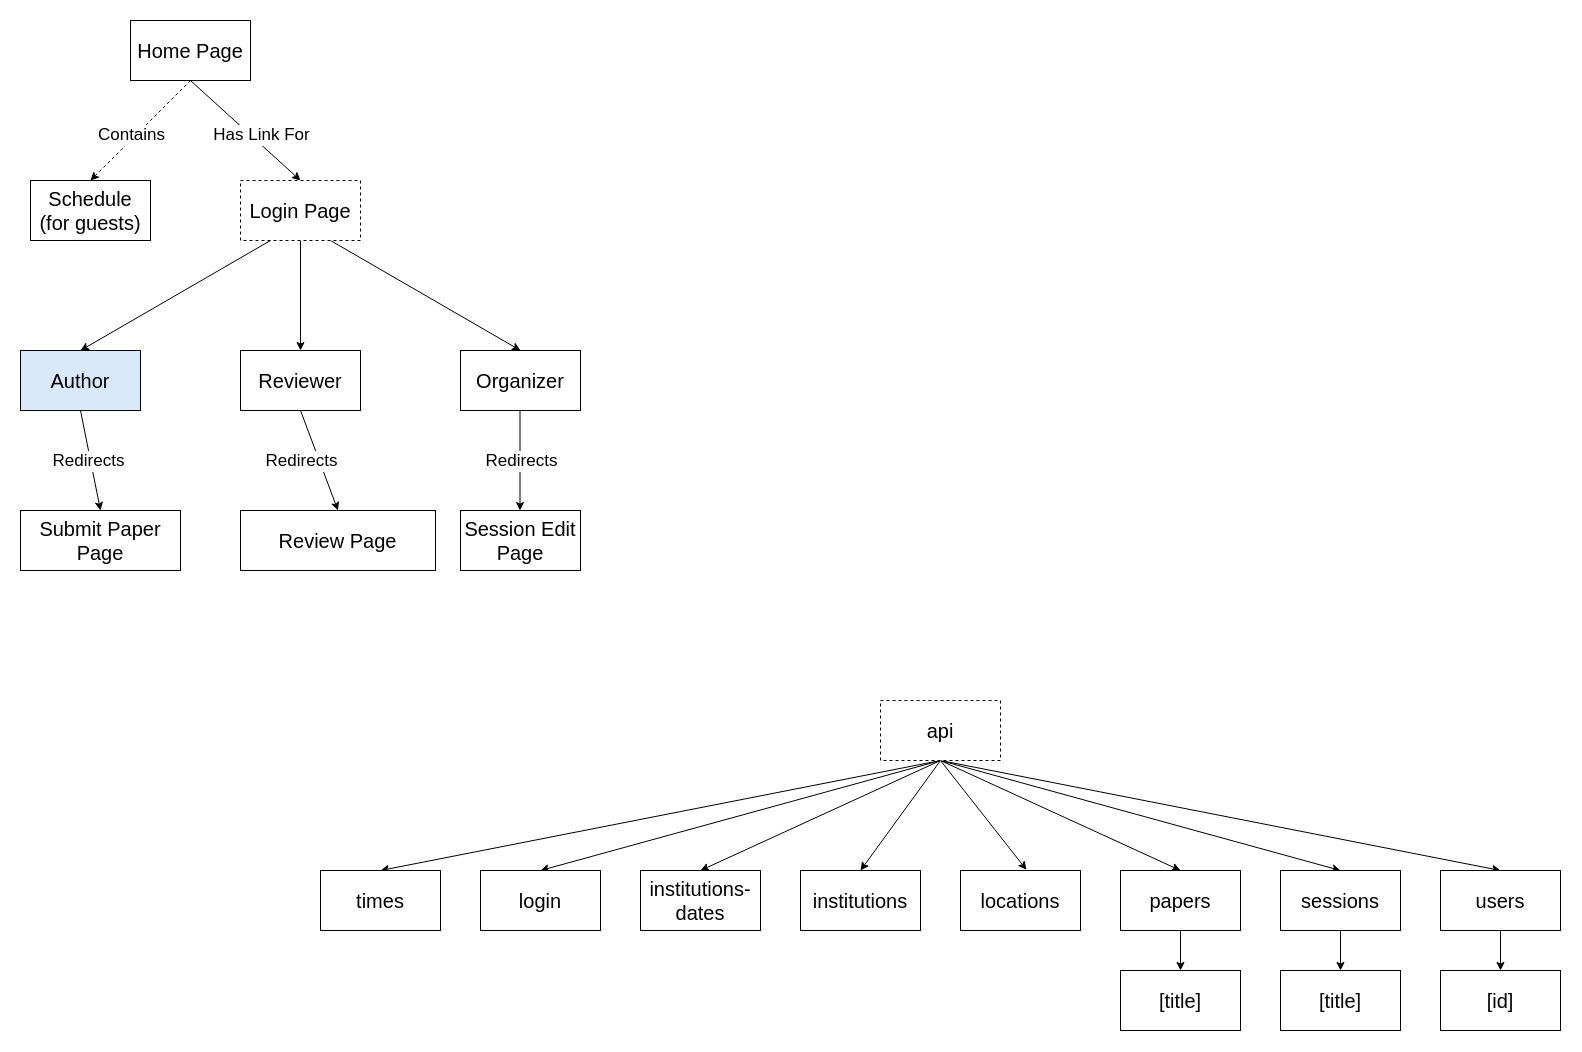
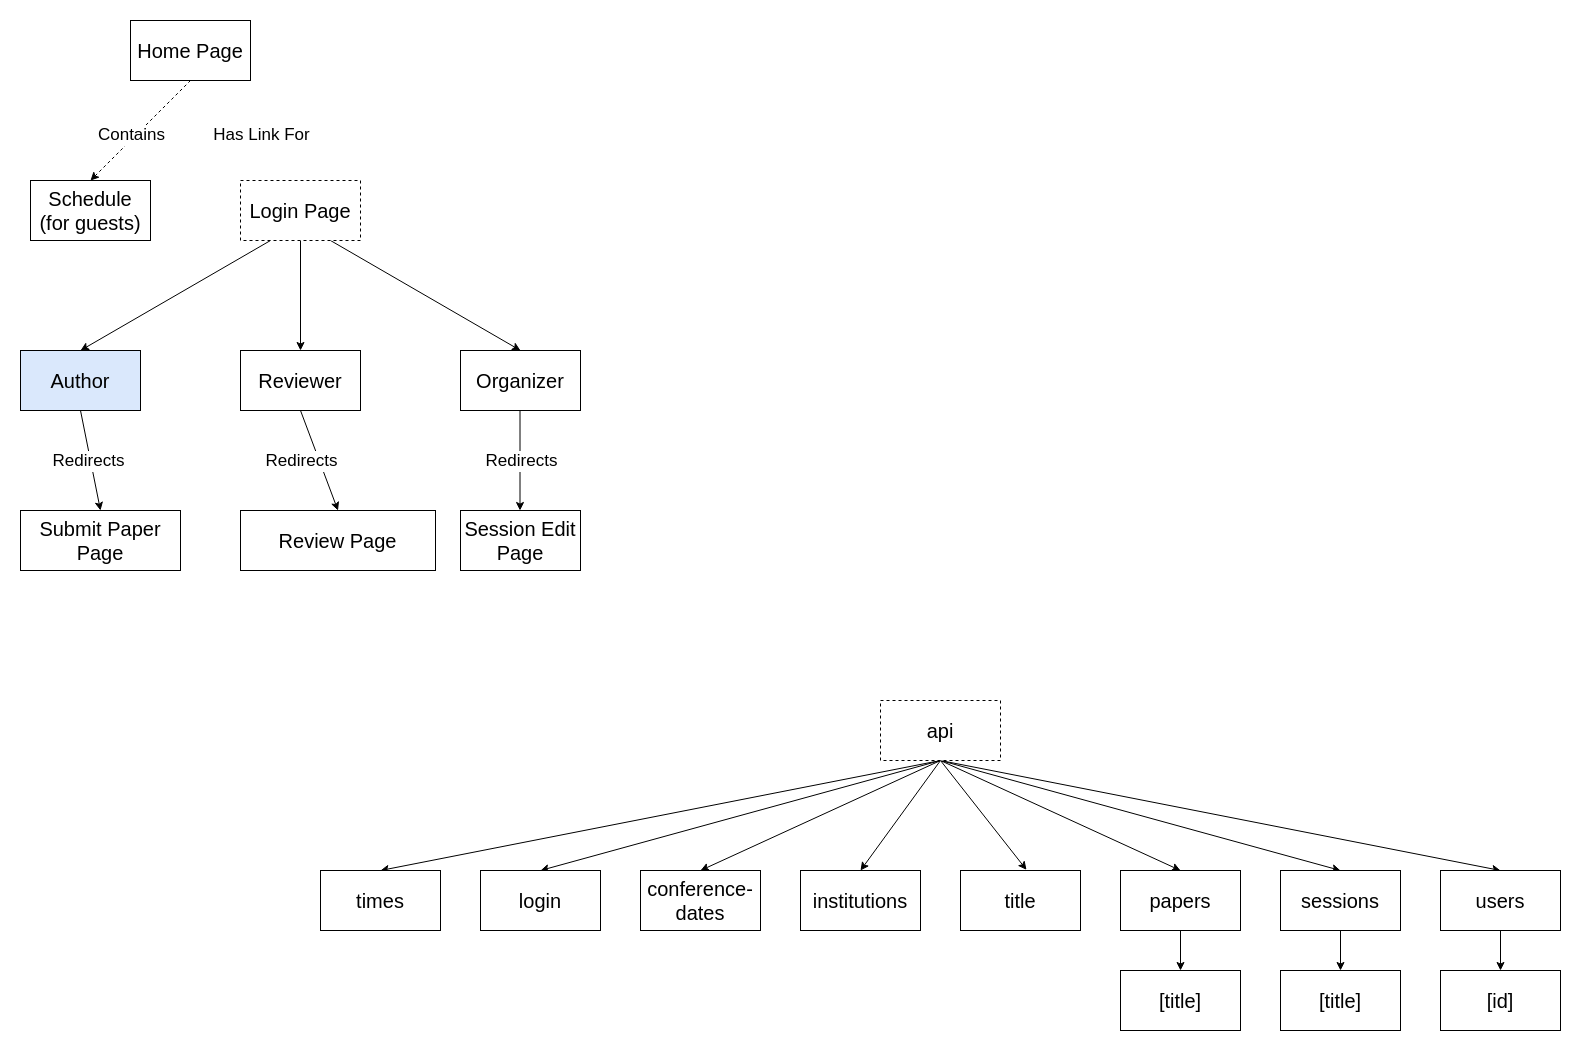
- <mxCell id="3" style="rounded=0;orthogonalLoop=1;jettySize=auto;html=1;exitX=0.5;exitY=1;exitDx=0;exitDy=0;entryX=0.5;entryY=0;entryDx=0;entryDy=0;" edge="1" parent="1" source="4" target="9"><mxGeometry relative="1" as="geometry" /></mxCell>
- <mxCell id="33" value="&lt;font style=&quot;font-size: 20px;&quot;&gt;institutions-dates&lt;br&gt;&lt;/font&gt;" style="rounded=0;whiteSpace=wrap;html=1;" vertex="1" parent="1"><mxGeometry x="640" y="870" width="120" height="60" as="geometry" /></mxCell>
+ <mxCell id="33" value="&lt;font style=&quot;font-size: 20px;&quot;&gt;conference-dates&lt;br&gt;&lt;/font&gt;" style="rounded=0;whiteSpace=wrap;html=1;" vertex="1" parent="1"><mxGeometry x="640" y="870" width="120" height="60" as="geometry" /></mxCell>
- <mxCell id="35" value="&lt;font style=&quot;font-size: 20px;&quot;&gt;locations&lt;/font&gt;" style="rounded=0;whiteSpace=wrap;html=1;" vertex="1" parent="1"><mxGeometry x="960" y="870" width="120" height="60" as="geometry" /></mxCell>
+ <mxCell id="35" value="&lt;font style=&quot;font-size: 20px;&quot;&gt;title&lt;/font&gt;" style="rounded=0;whiteSpace=wrap;html=1;" vertex="1" parent="1"><mxGeometry x="960" y="870" width="120" height="60" as="geometry" /></mxCell>
